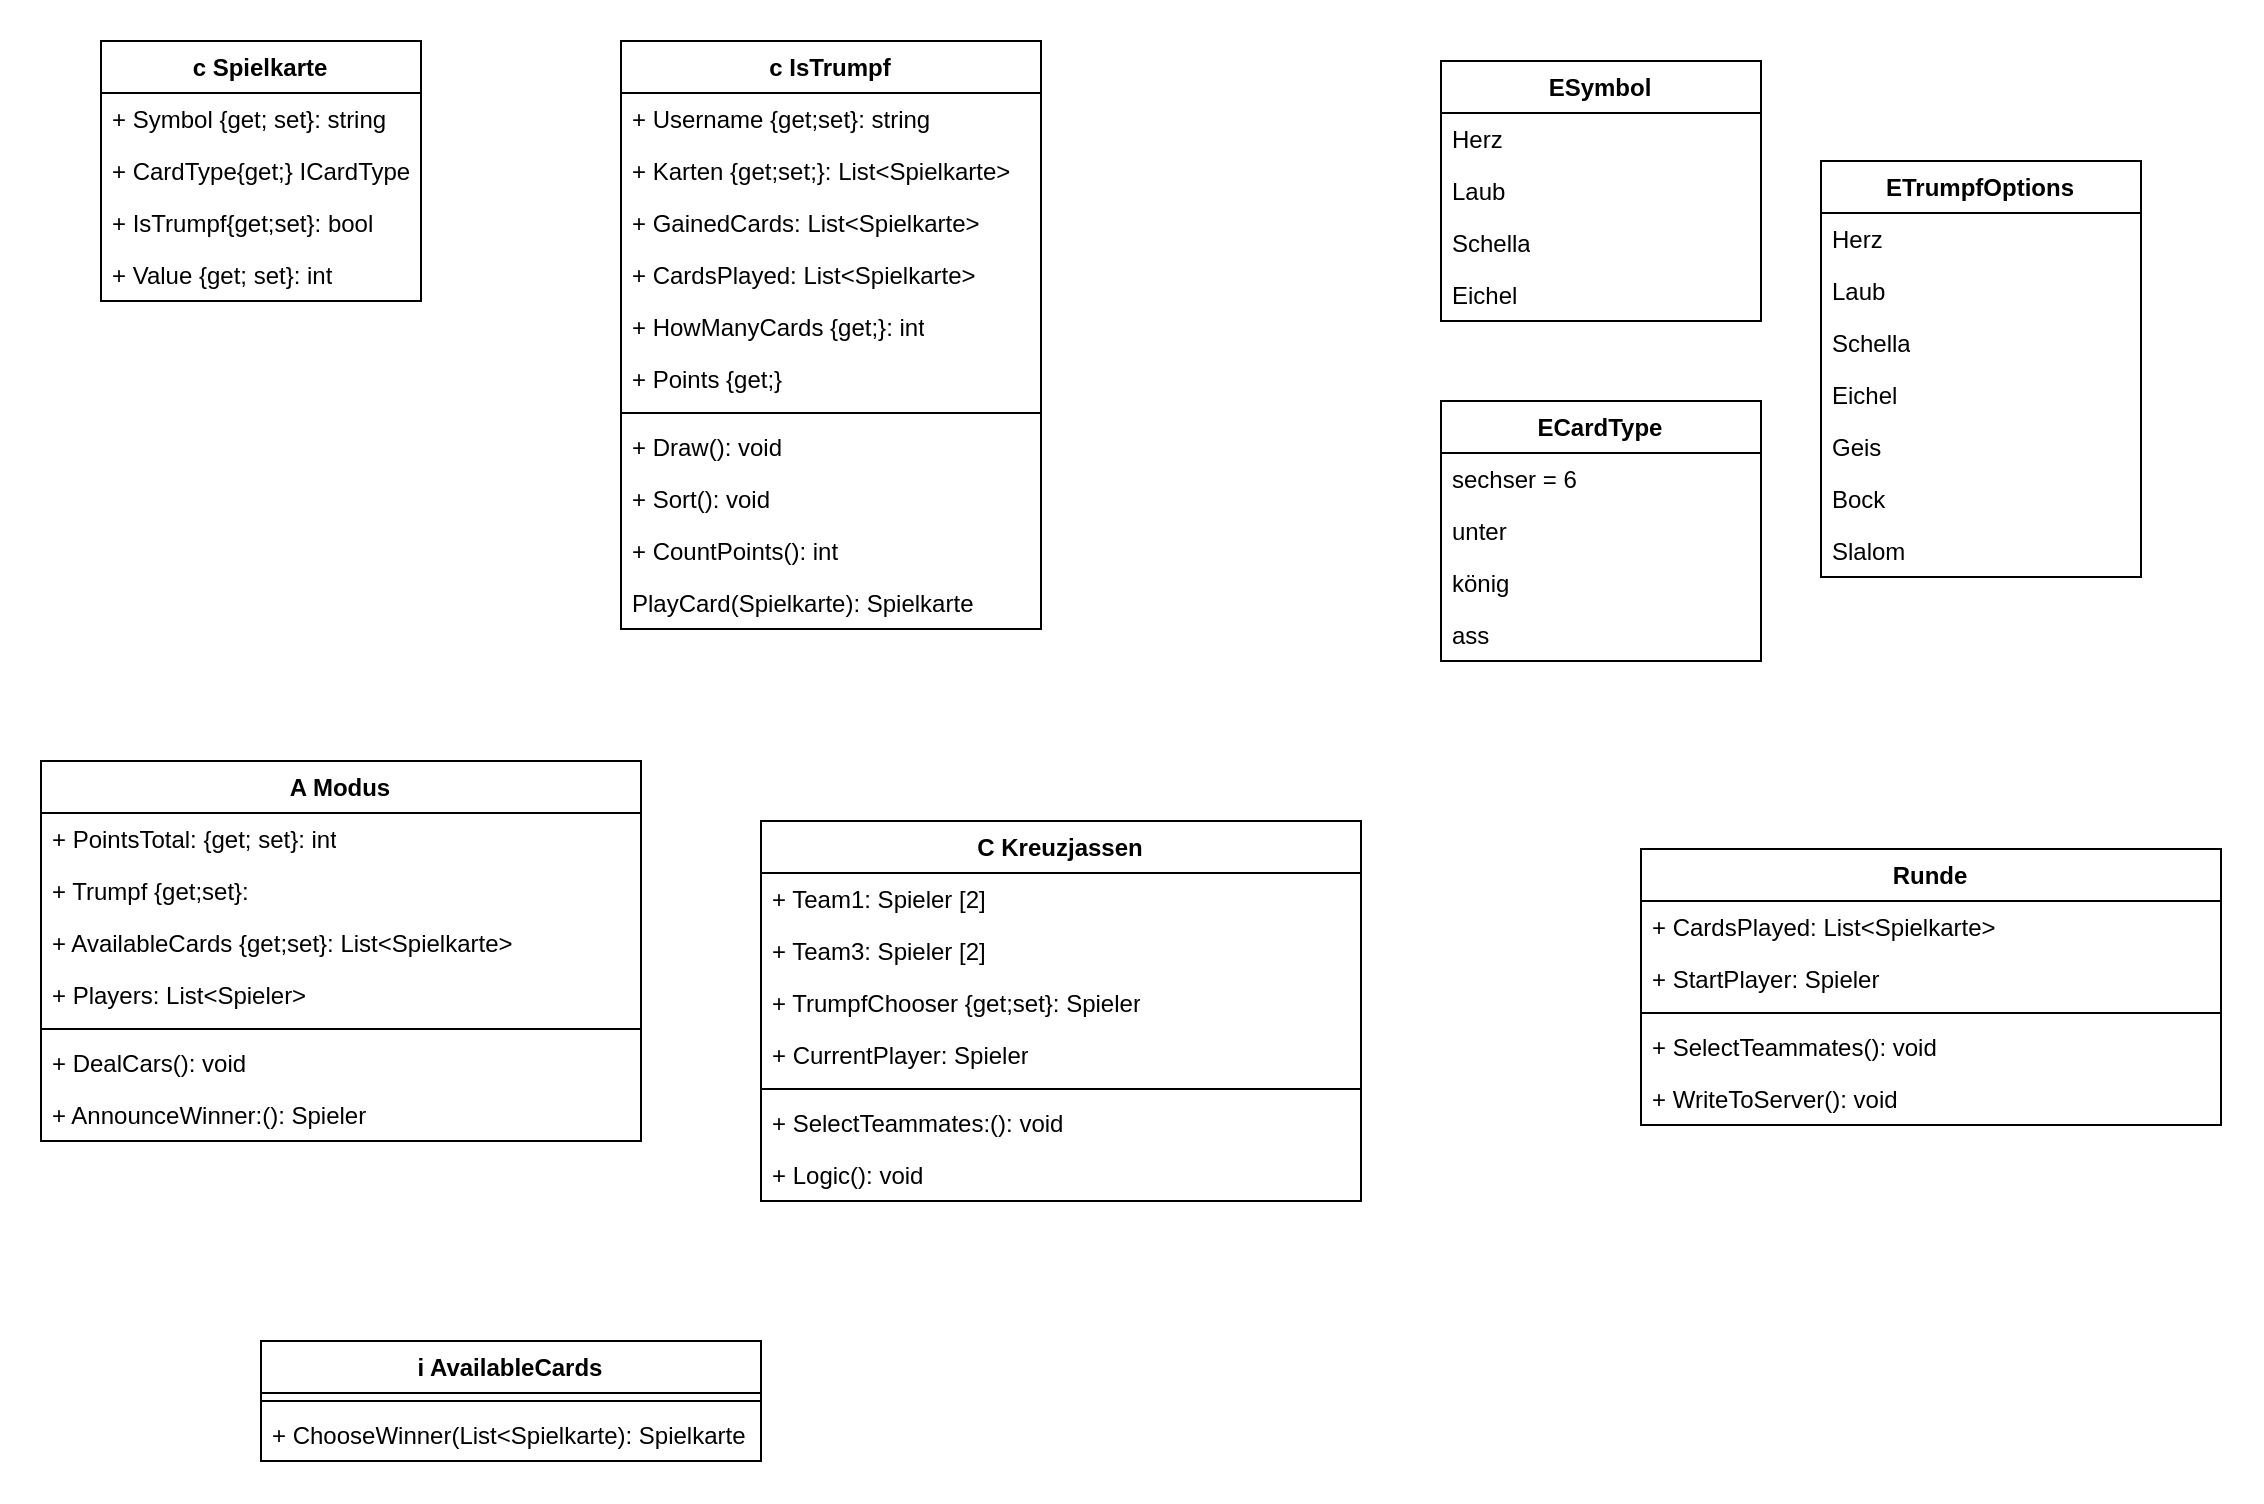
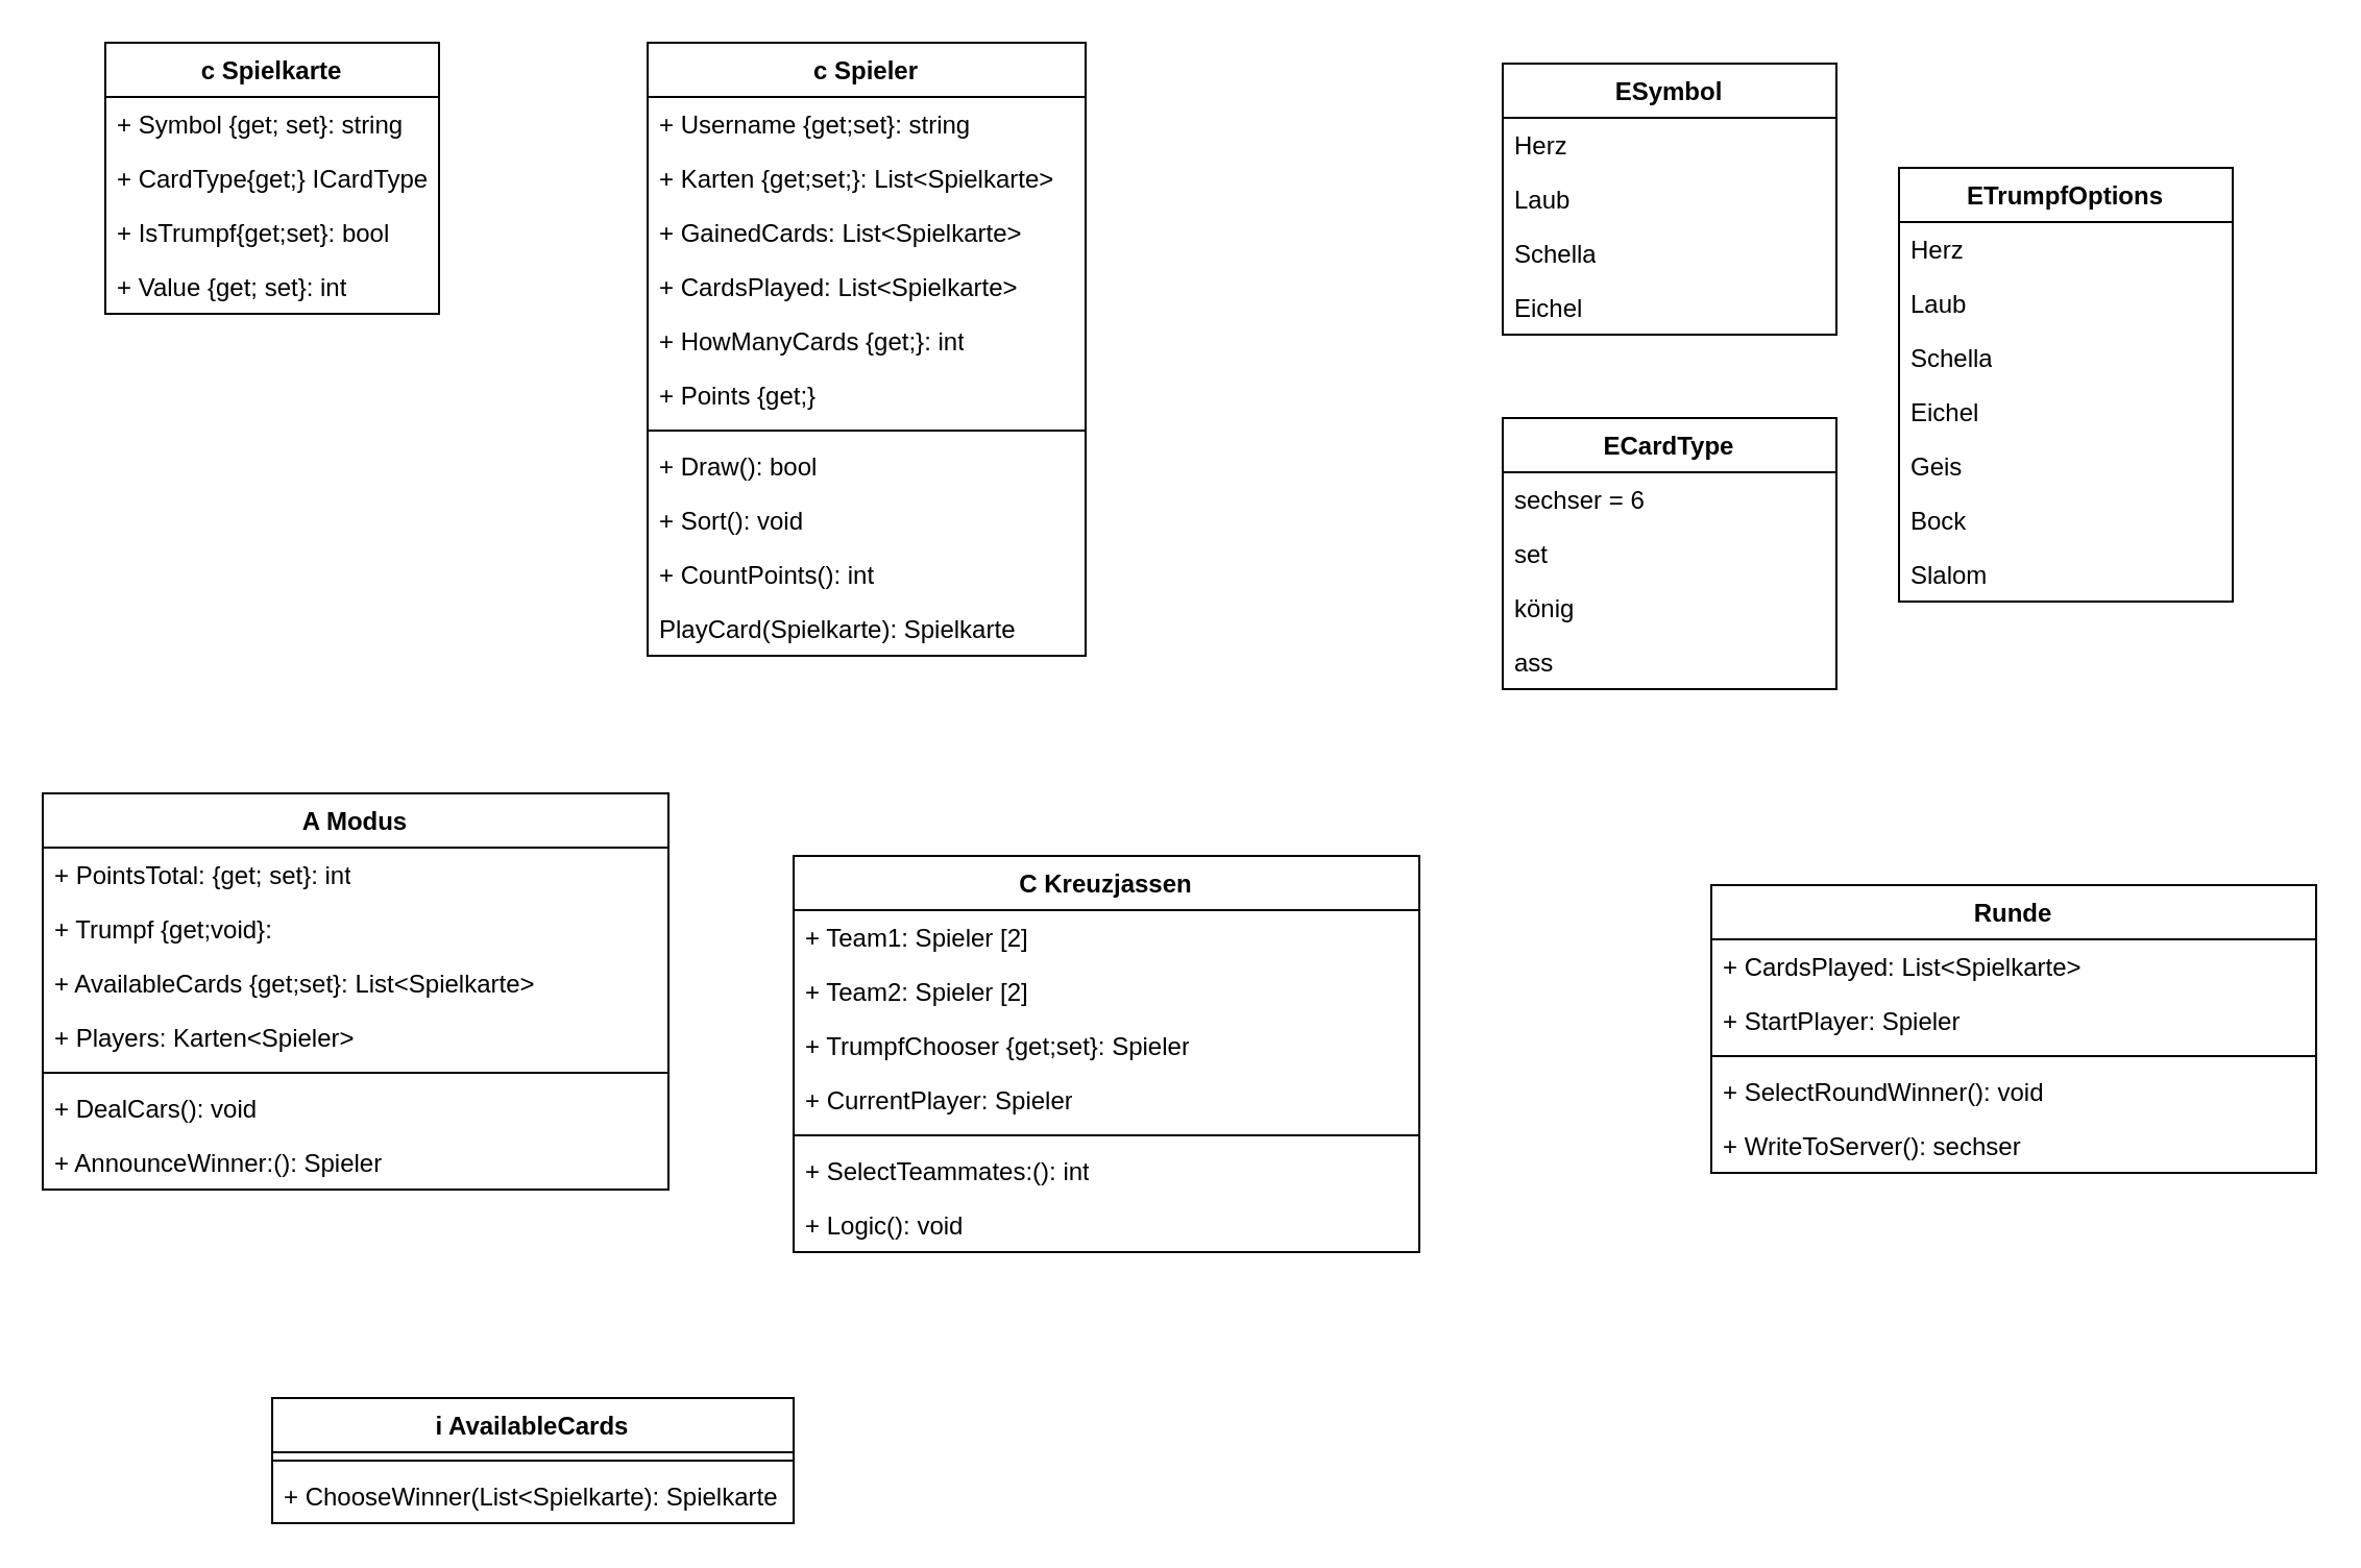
- <mxCell id="12" value="c IsTrumpf" style="swimlane;fontStyle=1;align=center;verticalAlign=top;childLayout=stackLayout;horizontal=1;startSize=26;horizontalStack=0;resizeParent=1;resizeParentMax=0;resizeLast=0;collapsible=1;marginBottom=0;whiteSpace=wrap;html=1;" parent="1" vertex="1"><mxGeometry x="310" y="20" width="210" height="294" as="geometry" /></mxCell>
+ <mxCell id="12" value="c Spieler" style="swimlane;fontStyle=1;align=center;verticalAlign=top;childLayout=stackLayout;horizontal=1;startSize=26;horizontalStack=0;resizeParent=1;resizeParentMax=0;resizeLast=0;collapsible=1;marginBottom=0;whiteSpace=wrap;html=1;" parent="1" vertex="1"><mxGeometry x="310" y="20" width="210" height="294" as="geometry" /></mxCell>
- <mxCell id="20" value="+ Draw(): void" style="text;strokeColor=none;fillColor=none;align=left;verticalAlign=top;spacingLeft=4;spacingRight=4;overflow=hidden;rotatable=0;points=[[0,0.5],[1,0.5]];portConstraint=eastwest;whiteSpace=wrap;html=1;" parent="12" vertex="1"><mxGeometry y="190" width="210" height="26" as="geometry" /></mxCell>
+ <mxCell id="20" value="+ Draw(): bool" style="text;strokeColor=none;fillColor=none;align=left;verticalAlign=top;spacingLeft=4;spacingRight=4;overflow=hidden;rotatable=0;points=[[0,0.5],[1,0.5]];portConstraint=eastwest;whiteSpace=wrap;html=1;" parent="12" vertex="1"><mxGeometry y="190" width="210" height="26" as="geometry" /></mxCell>
- <mxCell id="9" value="unter&amp;nbsp;" style="text;strokeColor=none;fillColor=none;align=left;verticalAlign=top;spacingLeft=4;spacingRight=4;overflow=hidden;rotatable=0;points=[[0,0.5],[1,0.5]];portConstraint=eastwest;whiteSpace=wrap;html=1;" parent="7" vertex="1"><mxGeometry y="52" width="160" height="26" as="geometry" /></mxCell>
+ <mxCell id="9" value="set&amp;nbsp;" style="text;strokeColor=none;fillColor=none;align=left;verticalAlign=top;spacingLeft=4;spacingRight=4;overflow=hidden;rotatable=0;points=[[0,0.5],[1,0.5]];portConstraint=eastwest;whiteSpace=wrap;html=1;" parent="7" vertex="1"><mxGeometry y="52" width="160" height="26" as="geometry" /></mxCell>
- <mxCell id="31" value="+ Trumpf {get;set}:" style="text;strokeColor=none;fillColor=none;align=left;verticalAlign=top;spacingLeft=4;spacingRight=4;overflow=hidden;rotatable=0;points=[[0,0.5],[1,0.5]];portConstraint=eastwest;whiteSpace=wrap;html=1;" parent="29" vertex="1"><mxGeometry y="52" width="300" height="26" as="geometry" /></mxCell>
+ <mxCell id="31" value="+ Trumpf {get;void}:" style="text;strokeColor=none;fillColor=none;align=left;verticalAlign=top;spacingLeft=4;spacingRight=4;overflow=hidden;rotatable=0;points=[[0,0.5],[1,0.5]];portConstraint=eastwest;whiteSpace=wrap;html=1;" parent="29" vertex="1"><mxGeometry y="52" width="300" height="26" as="geometry" /></mxCell>
- <mxCell id="47" value="+ Team3: Spieler [2]" style="text;strokeColor=none;fillColor=none;align=left;verticalAlign=top;spacingLeft=4;spacingRight=4;overflow=hidden;rotatable=0;points=[[0,0.5],[1,0.5]];portConstraint=eastwest;whiteSpace=wrap;html=1;" parent="45" vertex="1"><mxGeometry y="52" width="300" height="26" as="geometry" /></mxCell>
+ <mxCell id="47" value="+ Team2: Spieler [2]" style="text;strokeColor=none;fillColor=none;align=left;verticalAlign=top;spacingLeft=4;spacingRight=4;overflow=hidden;rotatable=0;points=[[0,0.5],[1,0.5]];portConstraint=eastwest;whiteSpace=wrap;html=1;" parent="45" vertex="1"><mxGeometry y="52" width="300" height="26" as="geometry" /></mxCell>
- <mxCell id="33" value="+ Players: List&amp;lt;Spieler&amp;gt;" style="text;strokeColor=none;fillColor=none;align=left;verticalAlign=top;spacingLeft=4;spacingRight=4;overflow=hidden;rotatable=0;points=[[0,0.5],[1,0.5]];portConstraint=eastwest;whiteSpace=wrap;html=1;" parent="29" vertex="1"><mxGeometry y="104" width="300" height="26" as="geometry" /></mxCell>
+ <mxCell id="33" value="+ Players: Karten&amp;lt;Spieler&amp;gt;" style="text;strokeColor=none;fillColor=none;align=left;verticalAlign=top;spacingLeft=4;spacingRight=4;overflow=hidden;rotatable=0;points=[[0,0.5],[1,0.5]];portConstraint=eastwest;whiteSpace=wrap;html=1;" parent="29" vertex="1"><mxGeometry y="104" width="300" height="26" as="geometry" /></mxCell>
- <mxCell id="57" value="+ SelectTeammates(): void" style="text;strokeColor=none;fillColor=none;align=left;verticalAlign=top;spacingLeft=4;spacingRight=4;overflow=hidden;rotatable=0;points=[[0,0.5],[1,0.5]];portConstraint=eastwest;whiteSpace=wrap;html=1;" parent="53" vertex="1"><mxGeometry y="86" width="290" height="26" as="geometry" /></mxCell>
+ <mxCell id="57" value="+ SelectRoundWinner(): void" style="text;strokeColor=none;fillColor=none;align=left;verticalAlign=top;spacingLeft=4;spacingRight=4;overflow=hidden;rotatable=0;points=[[0,0.5],[1,0.5]];portConstraint=eastwest;whiteSpace=wrap;html=1;" parent="53" vertex="1"><mxGeometry y="86" width="290" height="26" as="geometry" /></mxCell>
- <mxCell id="58" value="+ WriteToServer(): void" style="text;strokeColor=none;fillColor=none;align=left;verticalAlign=top;spacingLeft=4;spacingRight=4;overflow=hidden;rotatable=0;points=[[0,0.5],[1,0.5]];portConstraint=eastwest;whiteSpace=wrap;html=1;" parent="53" vertex="1"><mxGeometry y="112" width="290" height="26" as="geometry" /></mxCell>
+ <mxCell id="58" value="+ WriteToServer(): sechser" style="text;strokeColor=none;fillColor=none;align=left;verticalAlign=top;spacingLeft=4;spacingRight=4;overflow=hidden;rotatable=0;points=[[0,0.5],[1,0.5]];portConstraint=eastwest;whiteSpace=wrap;html=1;" parent="53" vertex="1"><mxGeometry y="112" width="290" height="26" as="geometry" /></mxCell>
- <mxCell id="51" value="+ SelectTeammates:(): void" style="text;strokeColor=none;fillColor=none;align=left;verticalAlign=top;spacingLeft=4;spacingRight=4;overflow=hidden;rotatable=0;points=[[0,0.5],[1,0.5]];portConstraint=eastwest;whiteSpace=wrap;html=1;" parent="45" vertex="1"><mxGeometry y="138" width="300" height="26" as="geometry" /></mxCell>
+ <mxCell id="51" value="+ SelectTeammates:(): int" style="text;strokeColor=none;fillColor=none;align=left;verticalAlign=top;spacingLeft=4;spacingRight=4;overflow=hidden;rotatable=0;points=[[0,0.5],[1,0.5]];portConstraint=eastwest;whiteSpace=wrap;html=1;" parent="45" vertex="1"><mxGeometry y="138" width="300" height="26" as="geometry" /></mxCell>
